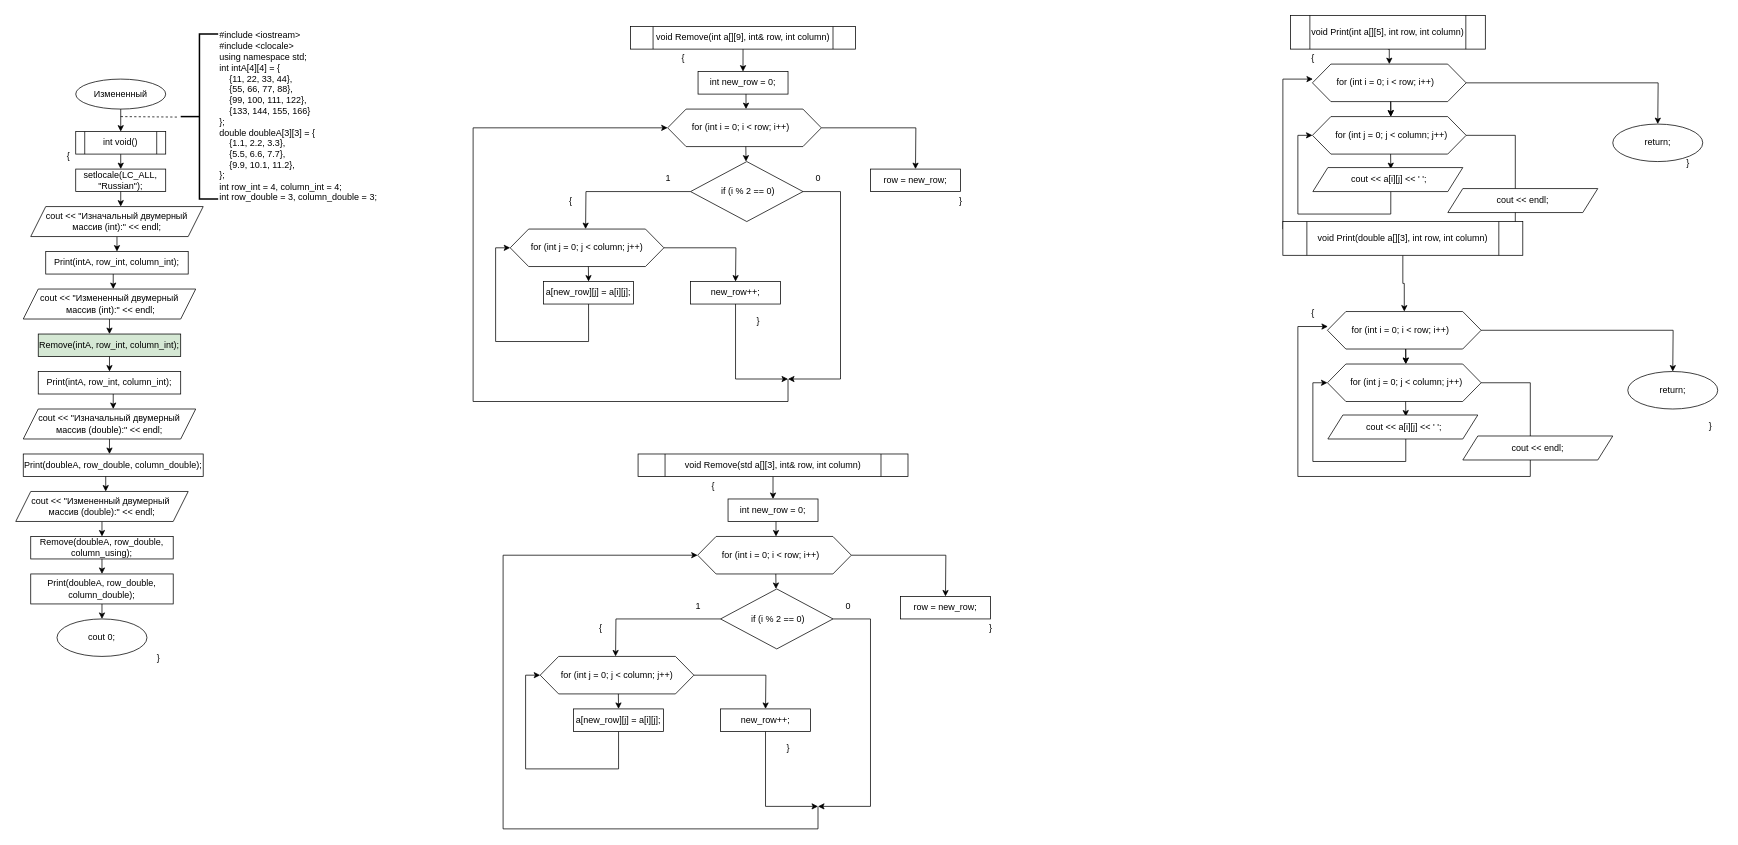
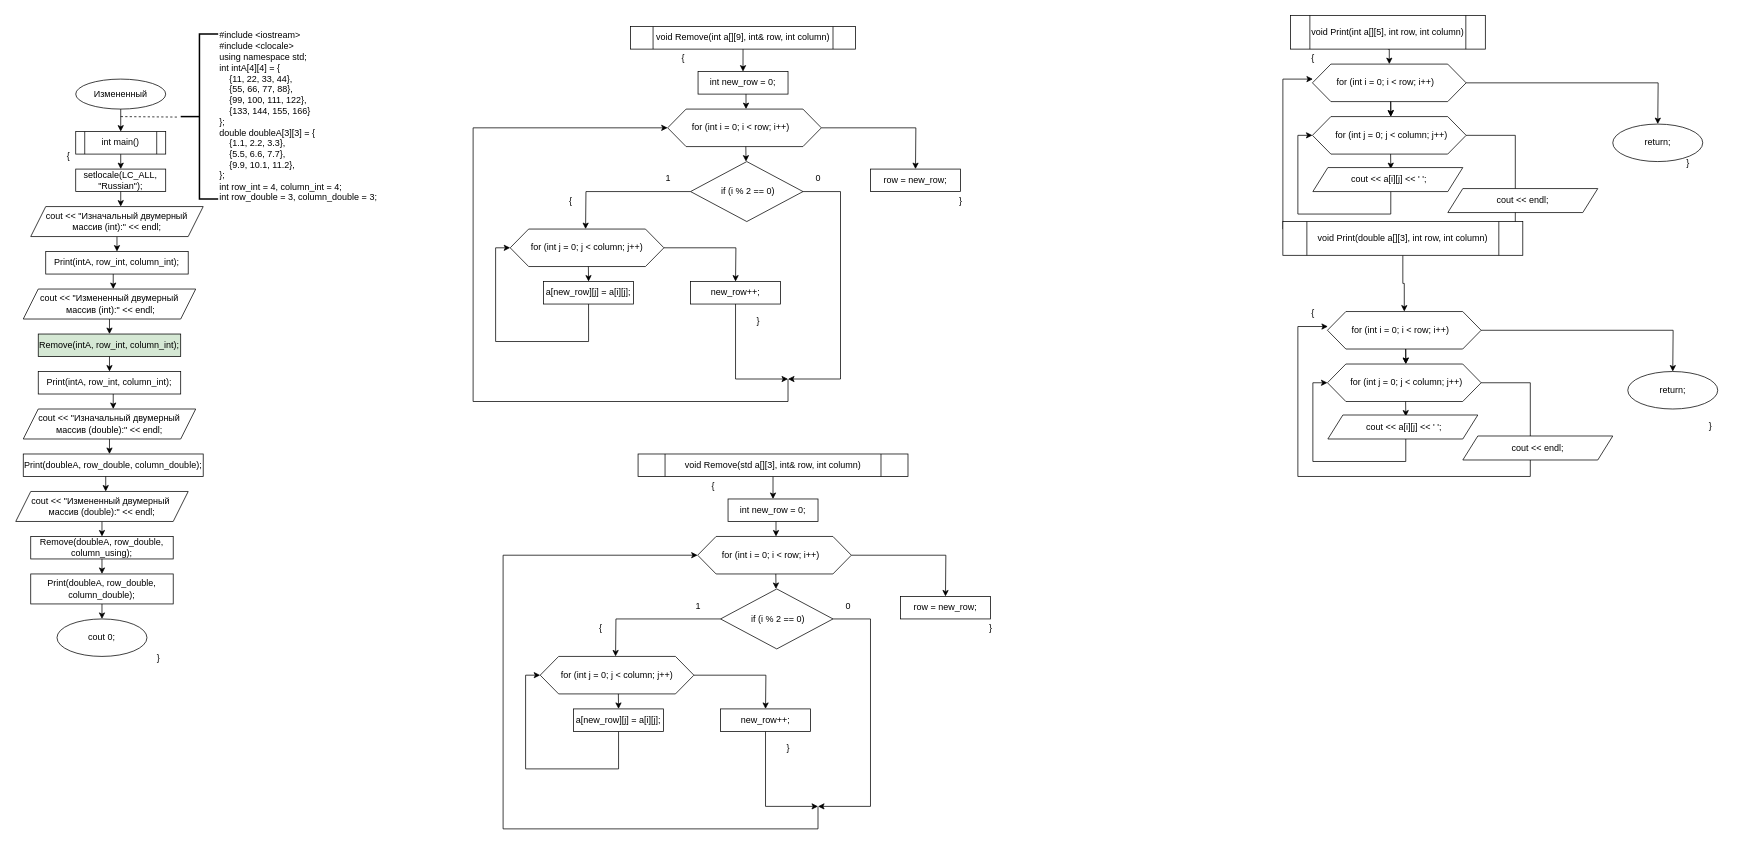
- <mxCell id="5" value="int void()" style="shape=process;whiteSpace=wrap;html=1;backgroundOutline=1;" parent="1" vertex="1"><mxGeometry x="100" y="175" width="120" height="30" as="geometry" /></mxCell>
+ <mxCell id="5" value="int main()" style="shape=process;whiteSpace=wrap;html=1;backgroundOutline=1;" parent="1" vertex="1"><mxGeometry x="100" y="175" width="120" height="30" as="geometry" /></mxCell>
